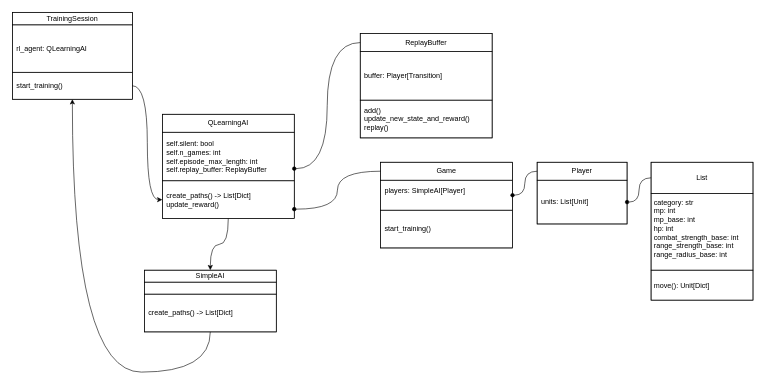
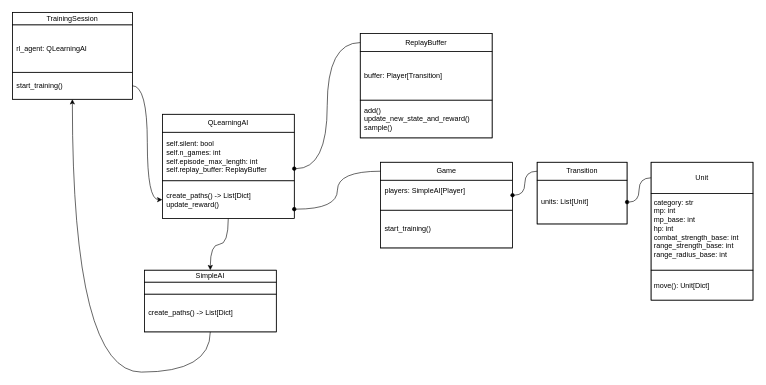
- <mxCell id="34" value="add()&lt;br&gt;update_new_state_and_reward()&lt;br&gt;replay()" style="connectable=0;recursiveResize=0;strokeColor=inherit;fillColor=none;align=left;whiteSpace=wrap;html=1;spacingLeft=5;" vertex="1" parent="33"><mxGeometry width="220" height="63" as="geometry"><mxRectangle width="220" height="63" as="alternateBounds" /></mxGeometry></mxCell>
+ <mxCell id="34" value="add()&lt;br&gt;update_new_state_and_reward()&lt;br&gt;sample()" style="connectable=0;recursiveResize=0;strokeColor=inherit;fillColor=none;align=left;whiteSpace=wrap;html=1;spacingLeft=5;" vertex="1" parent="33"><mxGeometry width="220" height="63" as="geometry"><mxRectangle width="220" height="63" as="alternateBounds" /></mxGeometry></mxCell>
- <mxCell id="25" value="Player" style="connectable=0;recursiveResize=0;strokeColor=inherit;fillColor=none;align=center;whiteSpace=wrap;html=1;" vertex="1" parent="24"><mxGeometry width="150" height="30" as="geometry"><mxRectangle width="150" height="30" as="alternateBounds" /></mxGeometry></mxCell>
+ <mxCell id="25" value="Transition" style="connectable=0;recursiveResize=0;strokeColor=inherit;fillColor=none;align=center;whiteSpace=wrap;html=1;" vertex="1" parent="24"><mxGeometry width="150" height="30" as="geometry"><mxRectangle width="150" height="30" as="alternateBounds" /></mxGeometry></mxCell>
- <mxCell id="38" value="List" style="connectable=0;recursiveResize=0;strokeColor=inherit;fillColor=none;align=center;whiteSpace=wrap;html=1;" vertex="1" parent="37"><mxGeometry width="170" height="52" as="geometry"><mxRectangle width="170" height="52" as="alternateBounds" /></mxGeometry></mxCell>
+ <mxCell id="38" value="Unit" style="connectable=0;recursiveResize=0;strokeColor=inherit;fillColor=none;align=center;whiteSpace=wrap;html=1;" vertex="1" parent="37"><mxGeometry width="170" height="52" as="geometry"><mxRectangle width="170" height="52" as="alternateBounds" /></mxGeometry></mxCell>
